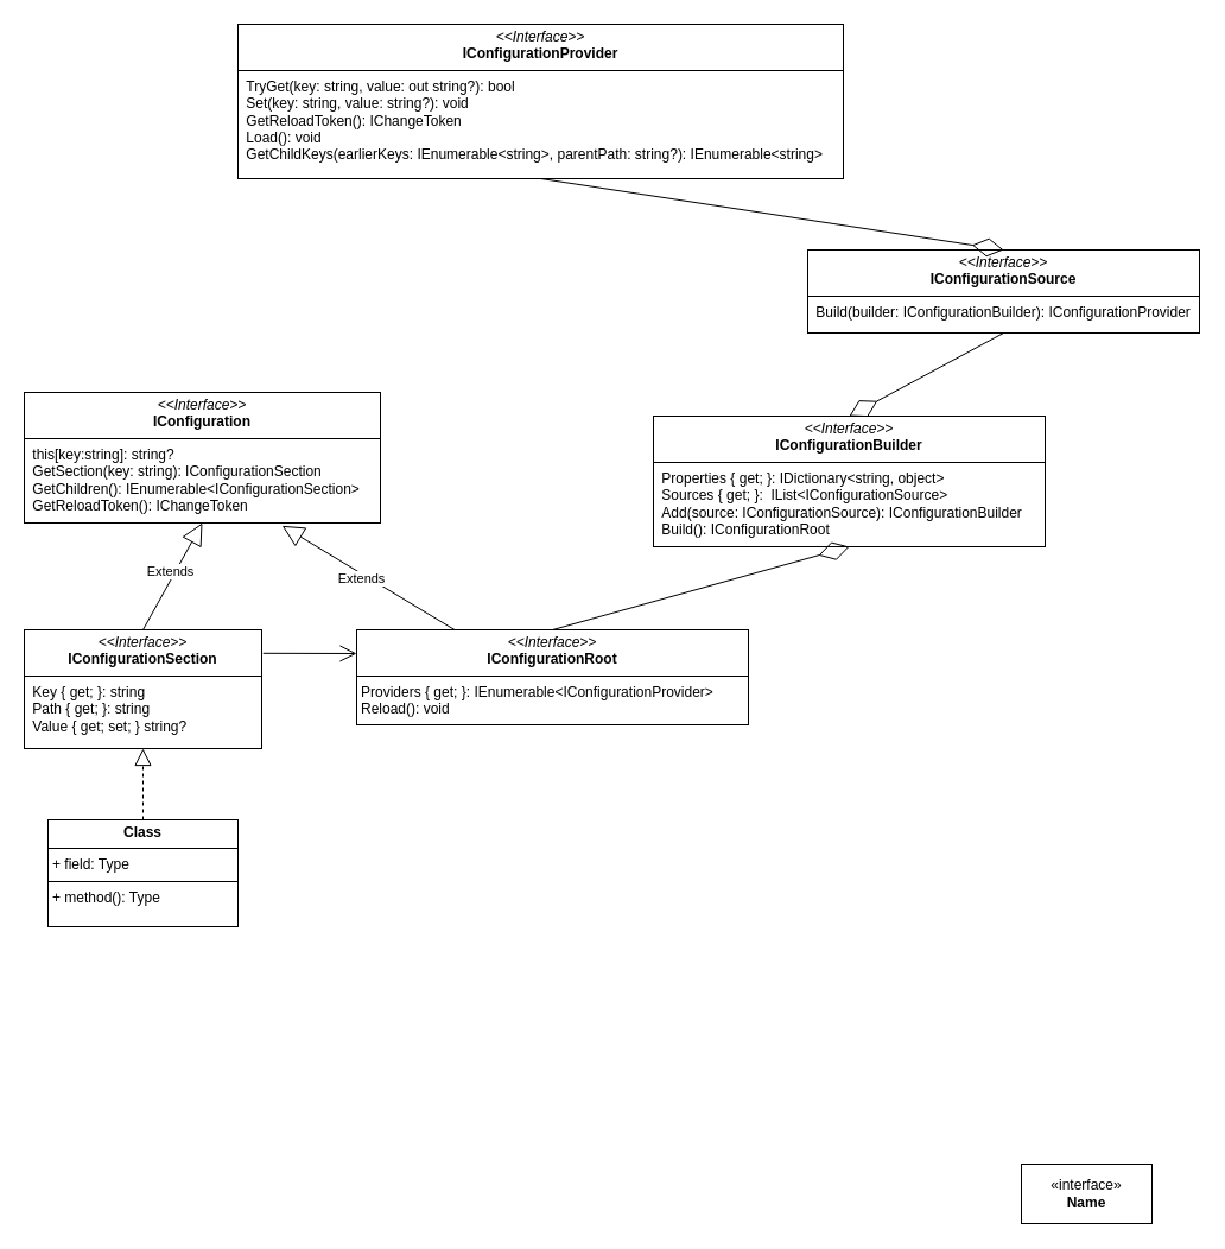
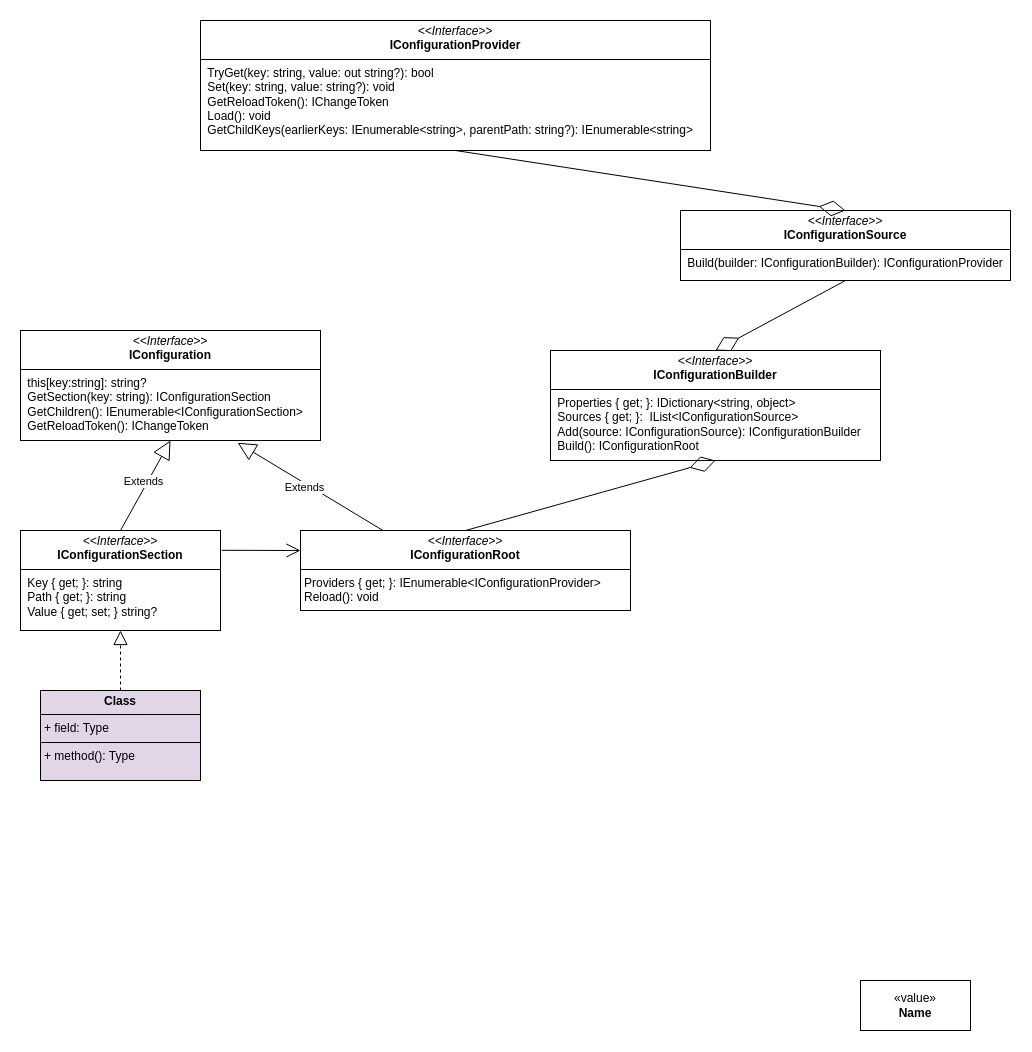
- <mxCell id="4" value="&lt;p style=&quot;margin:0px;margin-top:4px;text-align:center;&quot;&gt;&lt;b&gt;Class&lt;/b&gt;&lt;/p&gt;&lt;hr size=&quot;1&quot; style=&quot;border-style:solid;&quot;/&gt;&lt;p style=&quot;margin:0px;margin-left:4px;&quot;&gt;+ field: Type&lt;/p&gt;&lt;hr size=&quot;1&quot; style=&quot;border-style:solid;&quot;/&gt;&lt;p style=&quot;margin:0px;margin-left:4px;&quot;&gt;+ method(): Type&lt;/p&gt;" style="verticalAlign=top;align=left;overflow=fill;html=1;whiteSpace=wrap;" vertex="1" parent="1"><mxGeometry x="40" y="690" width="160" height="90" as="geometry" /></mxCell>
+ <mxCell id="4" value="&lt;p style=&quot;margin:0px;margin-top:4px;text-align:center;&quot;&gt;&lt;b&gt;Class&lt;/b&gt;&lt;/p&gt;&lt;hr size=&quot;1&quot; style=&quot;border-style:solid;&quot;/&gt;&lt;p style=&quot;margin:0px;margin-left:4px;&quot;&gt;+ field: Type&lt;/p&gt;&lt;hr size=&quot;1&quot; style=&quot;border-style:solid;&quot;/&gt;&lt;p style=&quot;margin:0px;margin-left:4px;&quot;&gt;+ method(): Type&lt;/p&gt;" style="verticalAlign=top;align=left;overflow=fill;html=1;whiteSpace=wrap;fillColor=#e1d5e7;" vertex="1" parent="1"><mxGeometry x="40" y="690" width="160" height="90" as="geometry" /></mxCell>
- <mxCell id="2" value="&amp;laquo;interface&amp;raquo;&lt;br&gt;&lt;b&gt;Name&lt;/b&gt;" style="html=1;whiteSpace=wrap;" parent="1" vertex="1"><mxGeometry x="860" y="980" width="110" height="50" as="geometry" /></mxCell>
+ <mxCell id="2" value="&amp;laquo;value&amp;raquo;&lt;br&gt;&lt;b&gt;Name&lt;/b&gt;" style="html=1;whiteSpace=wrap;" parent="1" vertex="1"><mxGeometry x="860" y="980" width="110" height="50" as="geometry" /></mxCell>
